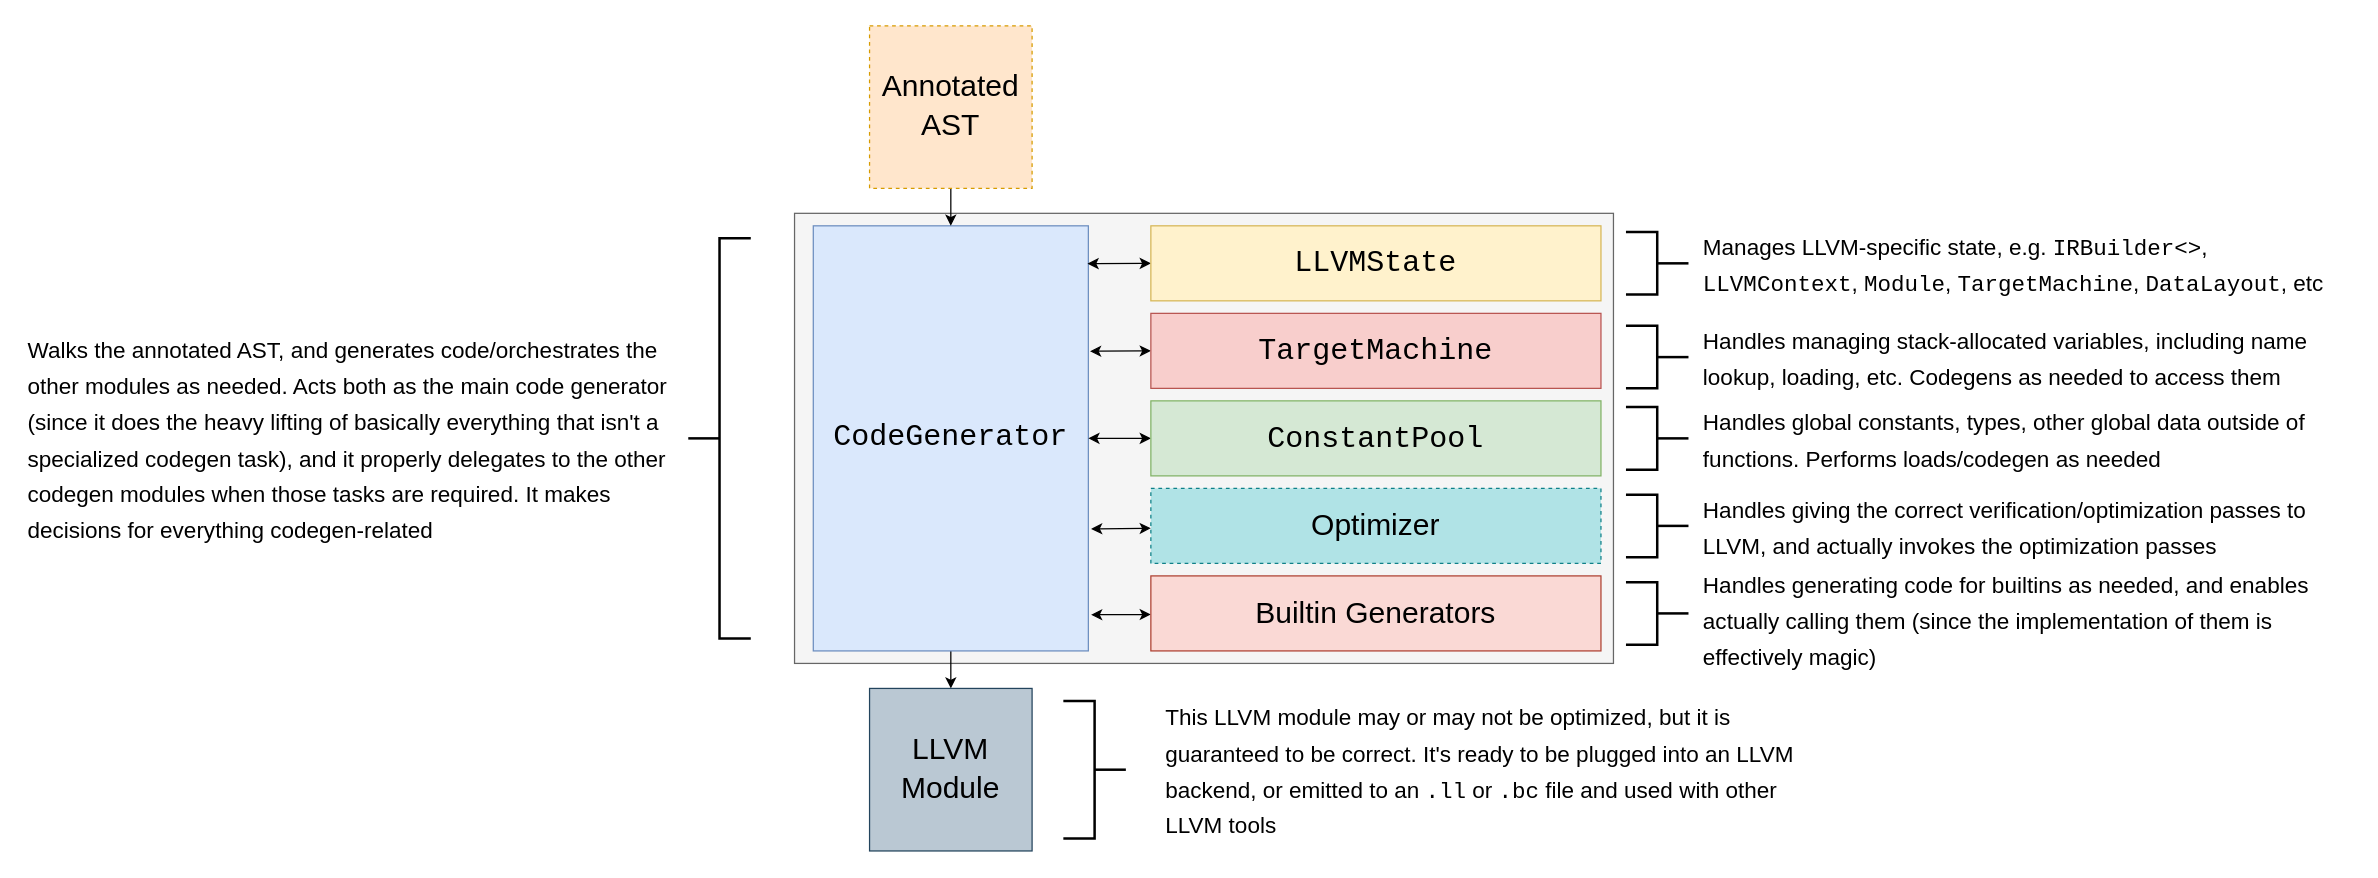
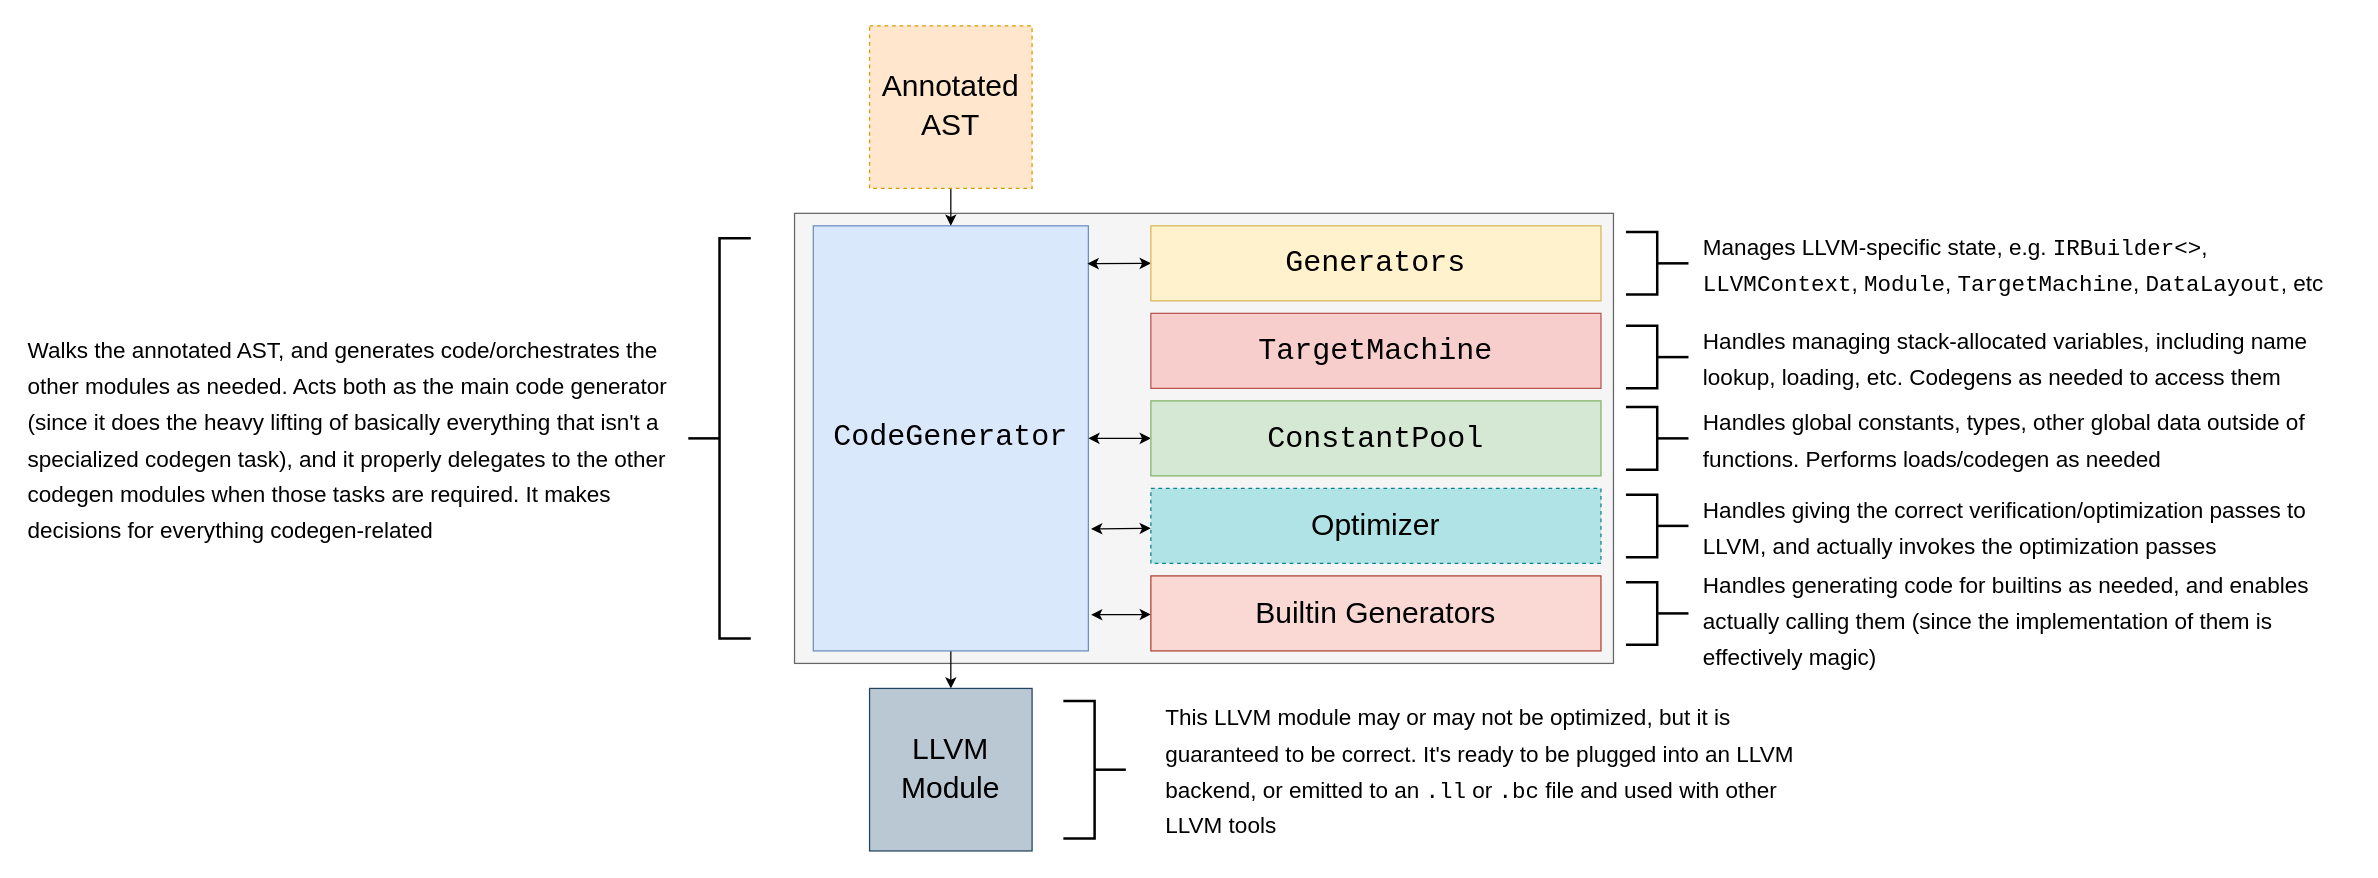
- <mxCell id="9" value="&lt;font face=&quot;Courier New&quot;&gt;LLVMState&lt;/font&gt;" style="rounded=0;whiteSpace=wrap;html=1;labelBackgroundColor=none;fontFamily=Helvetica;fontSize=24;fillColor=#fff2cc;strokeColor=#d6b656;" vertex="1" parent="1"><mxGeometry x="920" y="180" width="360" height="60" as="geometry" /></mxCell>
+ <mxCell id="9" value="&lt;font face=&quot;Courier New&quot;&gt;Generators&lt;/font&gt;" style="rounded=0;whiteSpace=wrap;html=1;labelBackgroundColor=none;fontFamily=Helvetica;fontSize=24;fillColor=#fff2cc;strokeColor=#d6b656;" vertex="1" parent="1"><mxGeometry x="920" y="180" width="360" height="60" as="geometry" /></mxCell>
- <mxCell id="10" style="edgeStyle=none;rounded=0;orthogonalLoop=1;jettySize=auto;html=1;exitX=0;exitY=0.5;exitDx=0;exitDy=0;entryX=1.006;entryY=0.295;entryDx=0;entryDy=0;entryPerimeter=0;fontFamily=Helvetica;fontSize=24;startArrow=classic;startFill=1;endArrow=classic;endFill=1;" edge="1" parent="1" source="11" target="4"><mxGeometry relative="1" as="geometry" /></mxCell>
